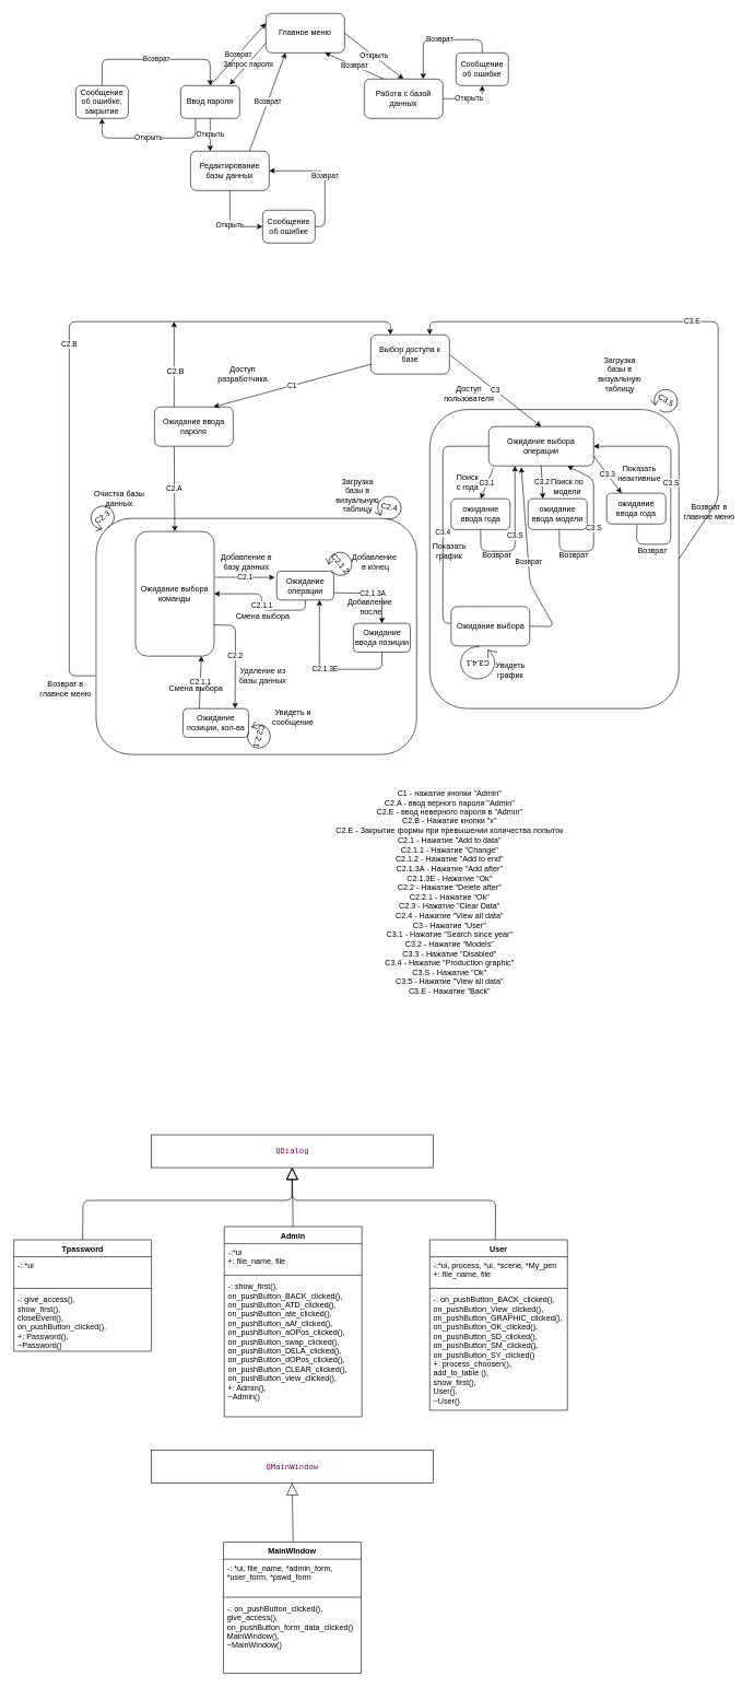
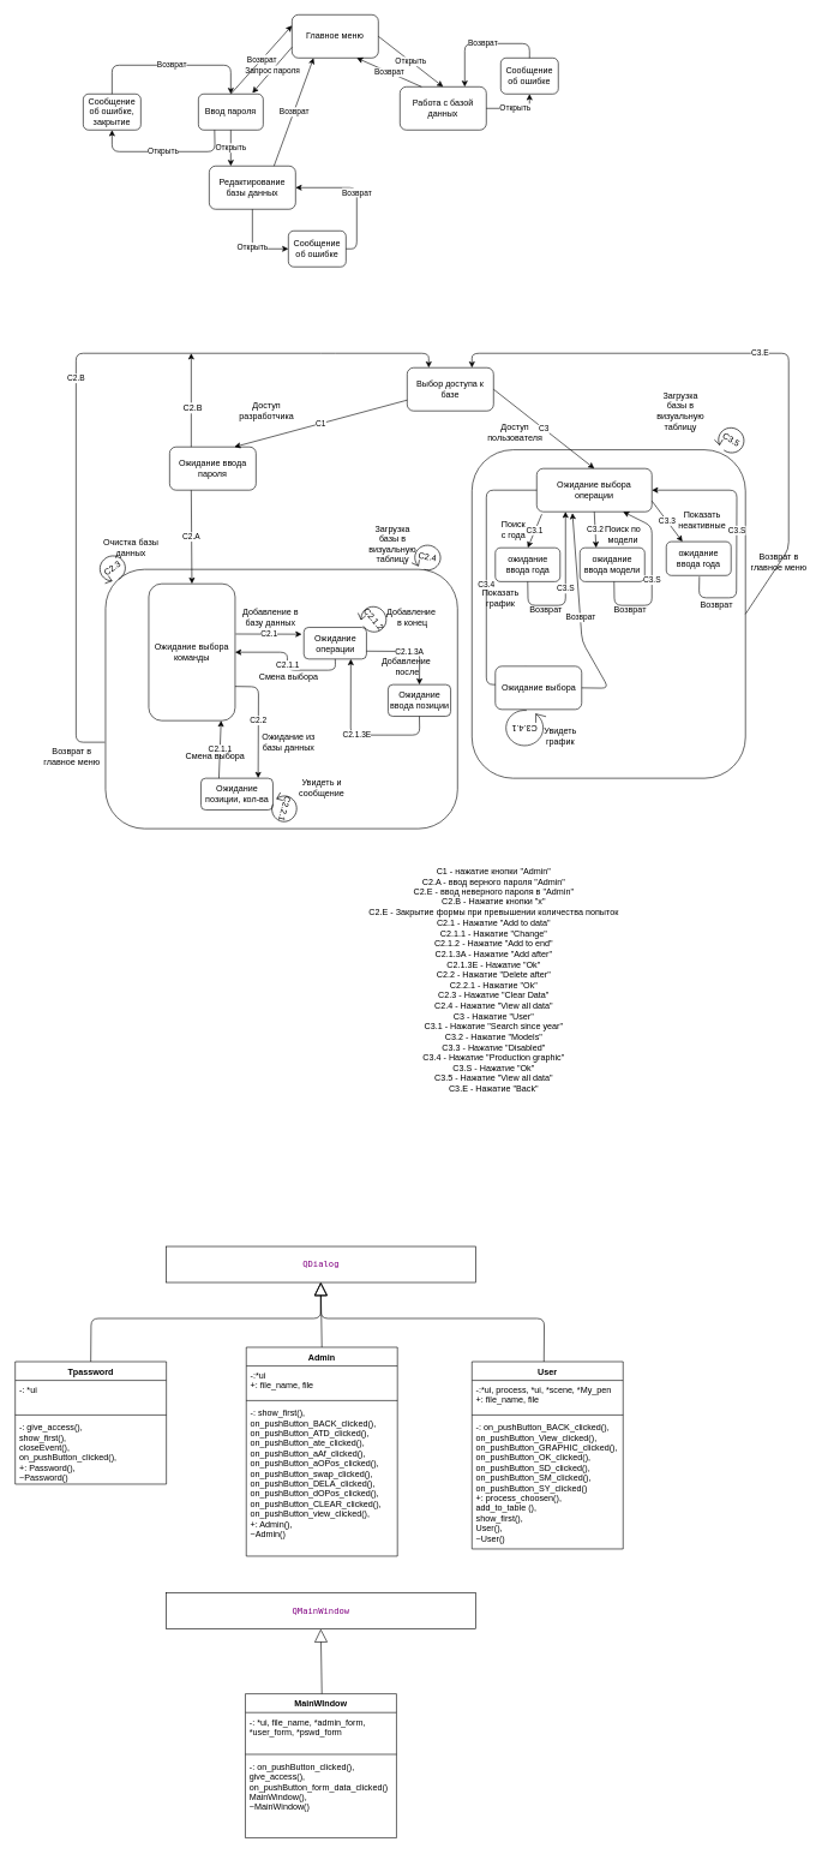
- <mxCell id="77" value="Показать график" style="text;html=1;strokeColor=none;fillColor=none;align=center;verticalAlign=middle;whiteSpace=wrap;rounded=0;" parent="1" vertex="1"><mxGeometry x="665" y="830" width="40" height="20" as="geometry" /></mxCell>
+ <mxCell id="77" value="Показать график" style="text;html=1;strokeColor=none;fillColor=none;align=center;verticalAlign=middle;whiteSpace=wrap;rounded=0;" parent="1" vertex="1"><mxGeometry x="675" y="820" width="40" height="20" as="geometry" /></mxCell>
- <mxCell id="40" value="Удаление из базы данных" style="text;html=1;strokeColor=none;fillColor=none;align=center;verticalAlign=middle;whiteSpace=wrap;rounded=0;" parent="1" vertex="1"><mxGeometry x="353.5" y="1020" width="93" height="20" as="geometry" /></mxCell>
+ <mxCell id="40" value="Ожидание из базы данных" style="text;html=1;strokeColor=none;fillColor=none;align=center;verticalAlign=middle;whiteSpace=wrap;rounded=0;" parent="1" vertex="1"><mxGeometry x="353.5" y="1020" width="93" height="20" as="geometry" /></mxCell>
